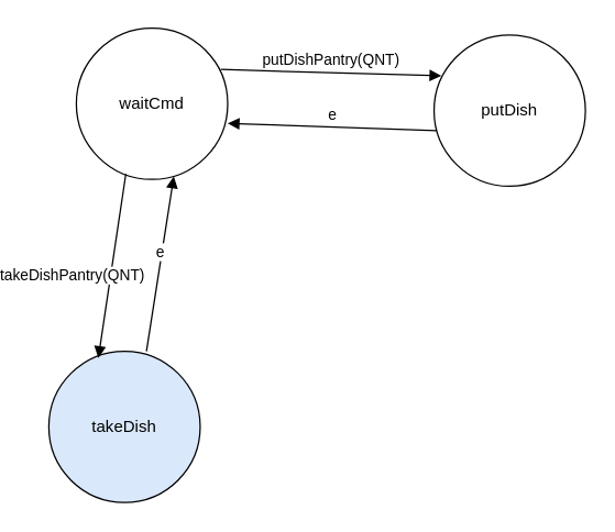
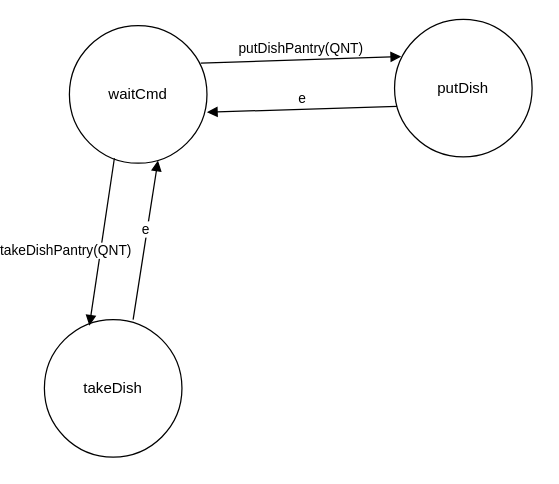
- <mxCell id="4" value="putDish" style="ellipse;whiteSpace=wrap;html=1;" vertex="1" parent="1"><mxGeometry x="300" y="25" width="110" height="110" as="geometry" /></mxCell>
+ <mxCell id="4" value="putDish" style="ellipse;whiteSpace=wrap;html=1;" vertex="1" parent="1"><mxGeometry x="300" y="15" width="110" height="110" as="geometry" /></mxCell>
- <mxCell id="3" value="takeDish" style="ellipse;whiteSpace=wrap;html=1;fillColor=#dae8fc;" vertex="1" parent="1"><mxGeometry x="20" y="255" width="110" height="110" as="geometry" /></mxCell>
+ <mxCell id="3" value="takeDish" style="ellipse;whiteSpace=wrap;html=1;" vertex="1" parent="1"><mxGeometry x="20" y="255" width="110" height="110" as="geometry" /></mxCell>
